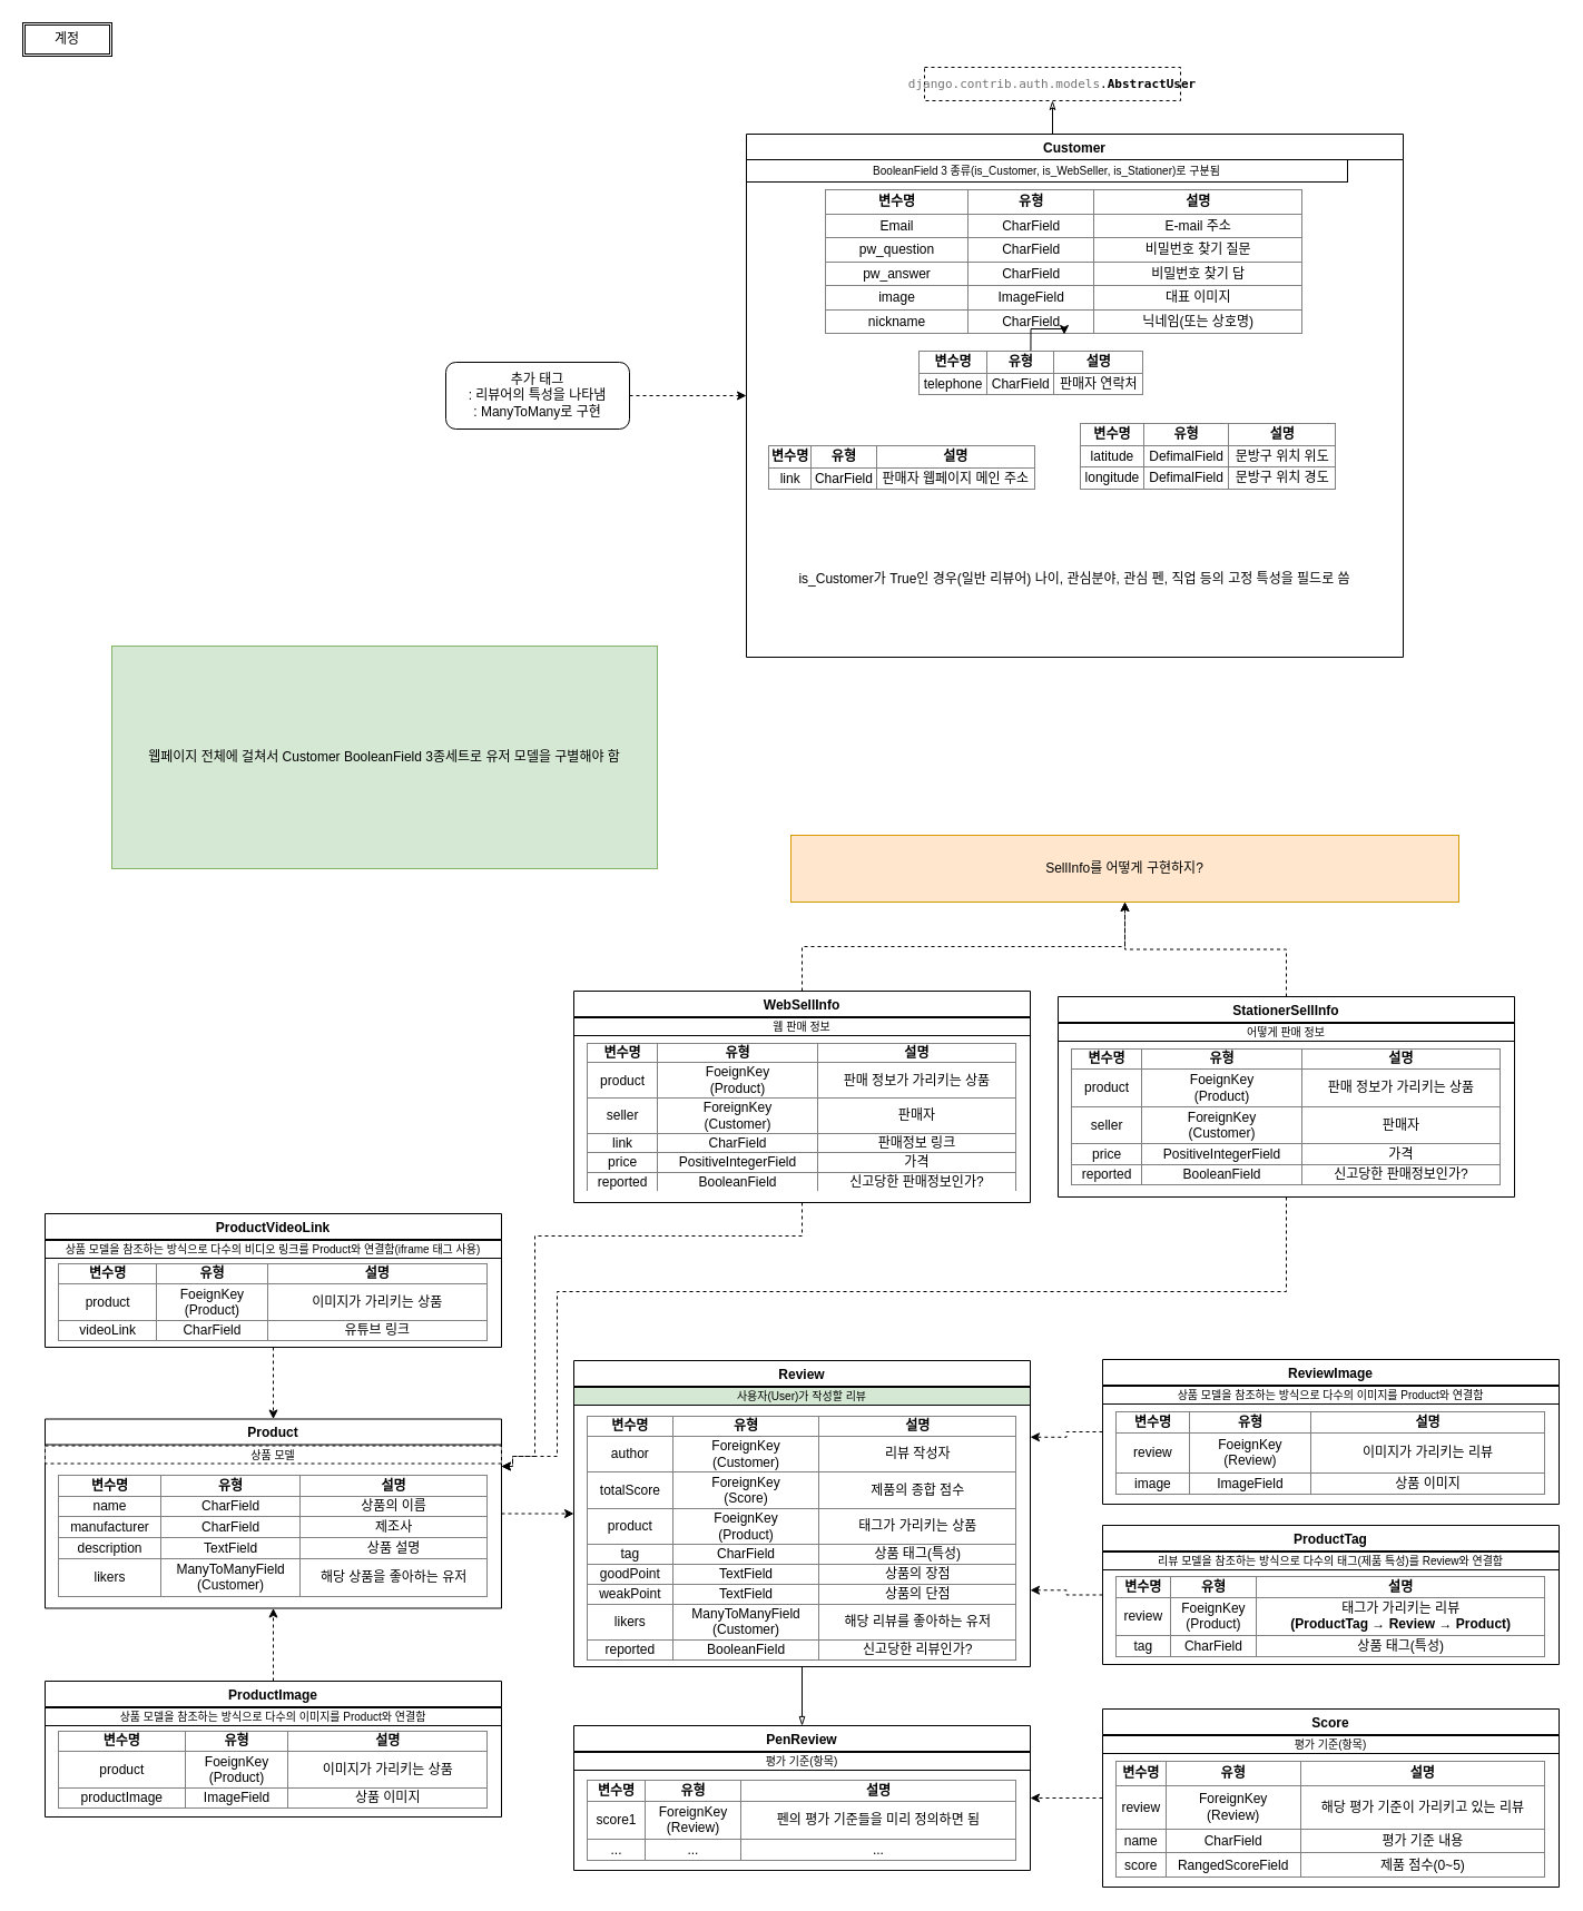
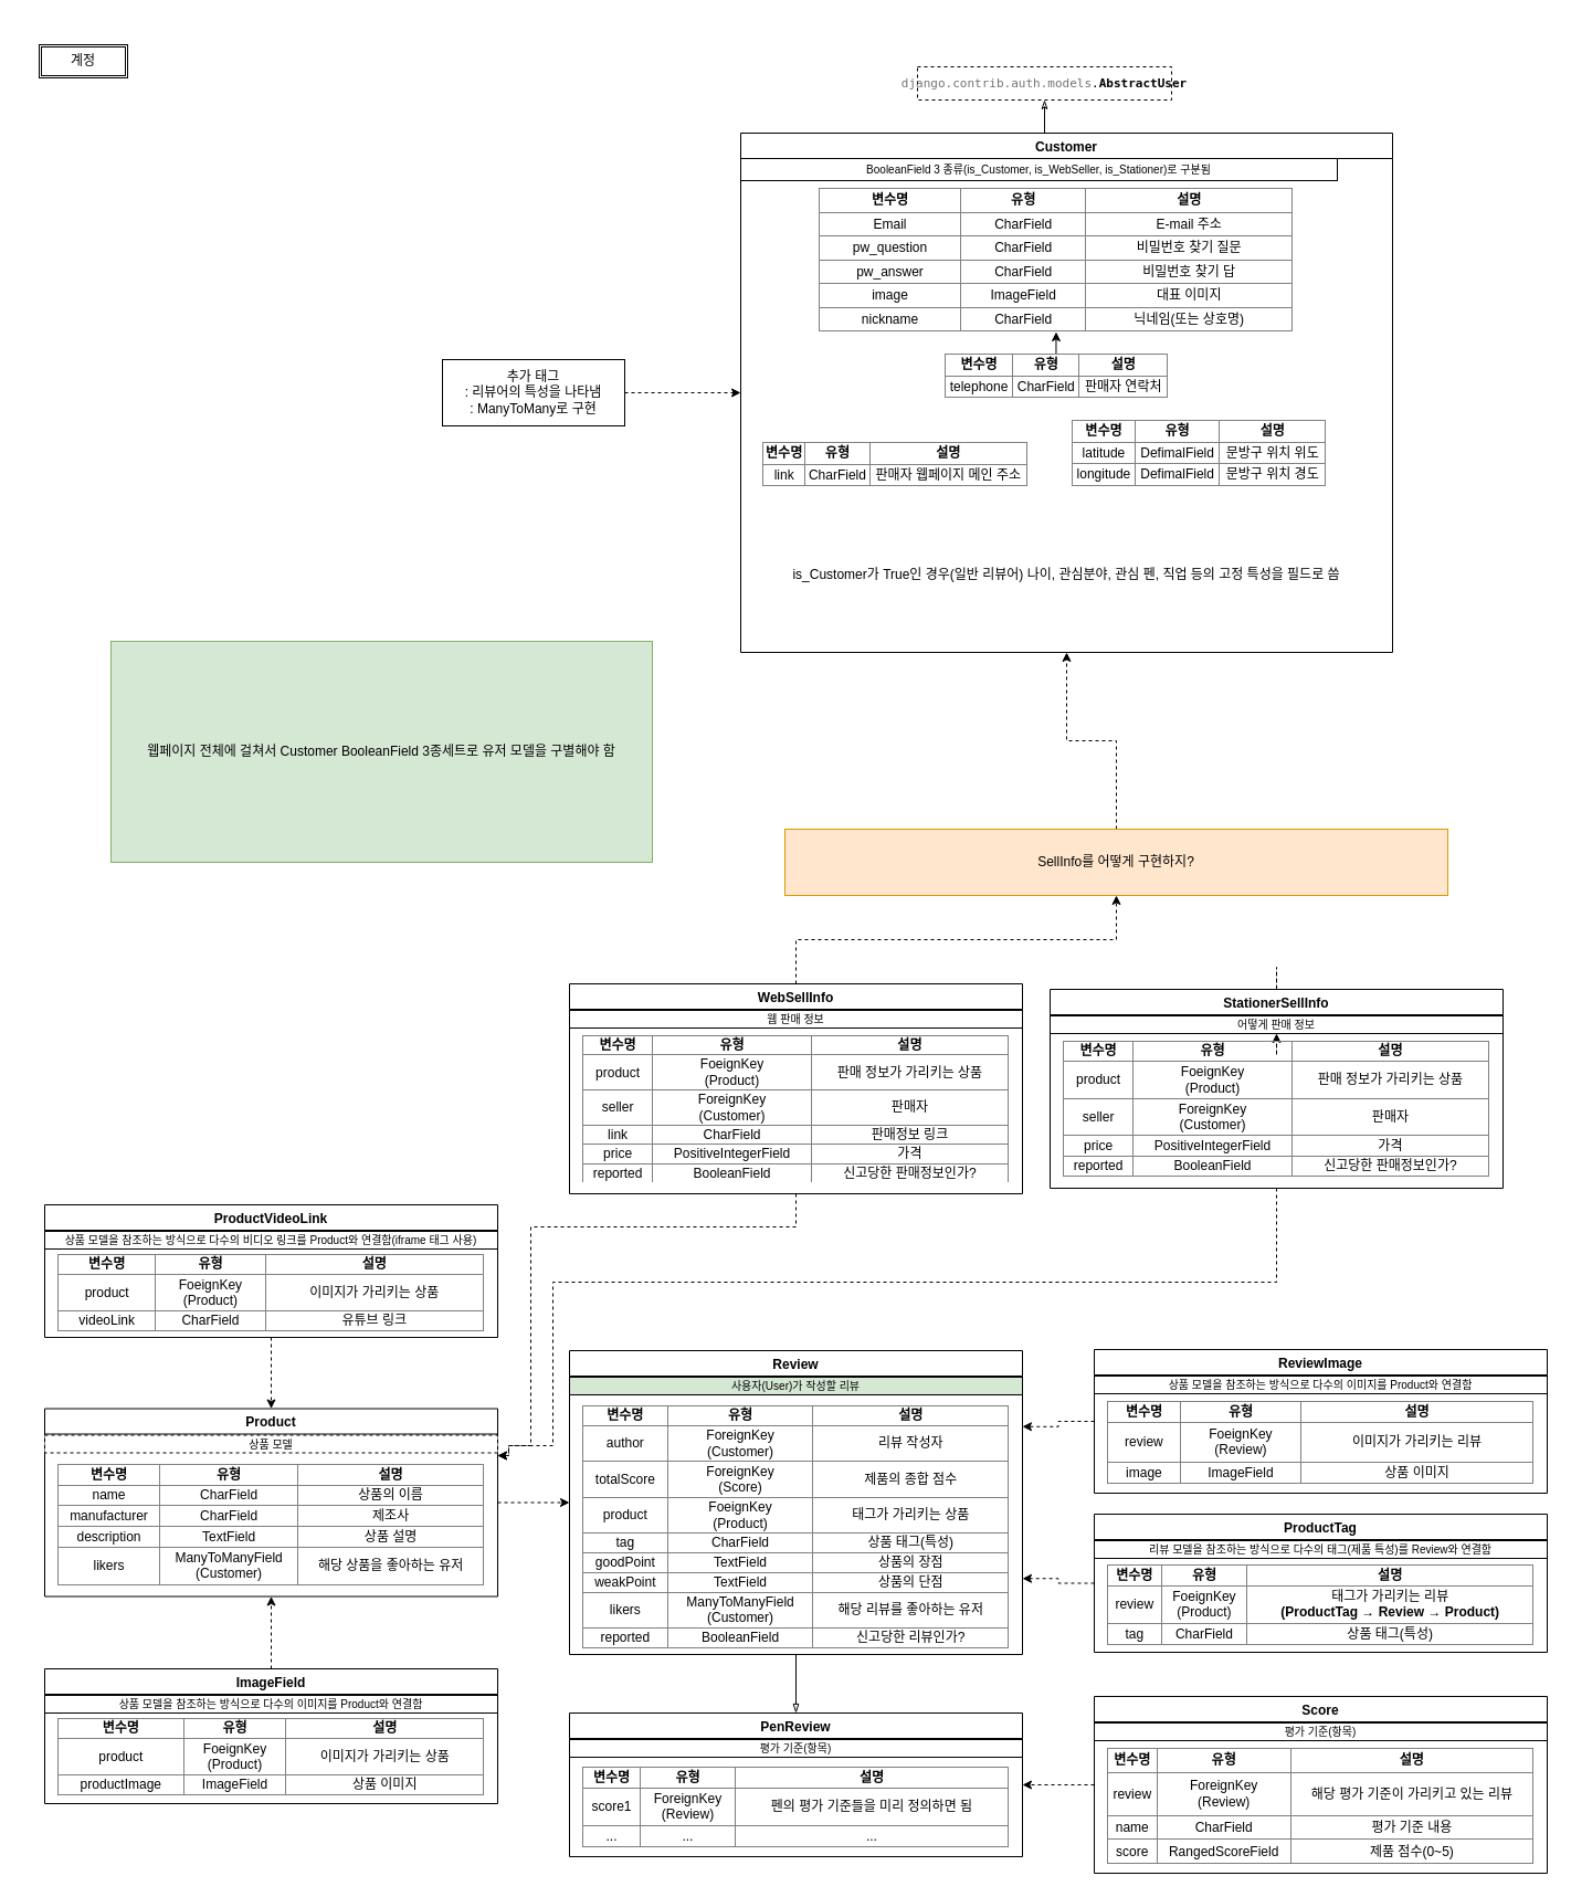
- <mxCell id="2" value="계정" style="shape=ext;double=1;rounded=0;whiteSpace=wrap;html=1;" parent="1" vertex="1"><mxGeometry width="80" height="30" as="geometry" x="20" y="20" /></mxCell>
+ <mxCell id="2" value="계정" style="shape=ext;double=1;rounded=0;whiteSpace=wrap;html=1;" parent="1" vertex="1"><mxGeometry x="35" y="40" width="80" height="30" as="geometry" /></mxCell>
- <mxCell id="10" value="&lt;table border=&quot;1&quot; width=&quot;100%&quot; style=&quot;width: 100% ; height: 100% ; border-collapse: collapse&quot;&gt;&lt;tbody&gt;&lt;tr&gt;&lt;td&gt;&lt;b&gt;변수명&lt;/b&gt;&lt;/td&gt;&lt;td&gt;&lt;b&gt;유형&lt;/b&gt;&lt;/td&gt;&lt;td&gt;&lt;b&gt;설명&lt;/b&gt;&lt;/td&gt;&lt;/tr&gt;&lt;tr&gt;&lt;td&gt;telephone&lt;/td&gt;&lt;td&gt;CharField&lt;/td&gt;&lt;td&gt;판매자 연락처&lt;/td&gt;&lt;/tr&gt;&lt;/tbody&gt;&lt;/table&gt;" style="text;html=1;strokeColor=none;fillColor=none;overflow=fill;align=center;" parent="6" vertex="1"><mxGeometry x="154.54" y="195" width="201.82" height="40" as="geometry" /></mxCell>
+ <mxCell id="10" value="&lt;table border=&quot;1&quot; width=&quot;100%&quot; style=&quot;width: 100% ; height: 100% ; border-collapse: collapse&quot;&gt;&lt;tbody&gt;&lt;tr&gt;&lt;td&gt;&lt;b&gt;변수명&lt;/b&gt;&lt;/td&gt;&lt;td&gt;&lt;b&gt;유형&lt;/b&gt;&lt;/td&gt;&lt;td&gt;&lt;b&gt;설명&lt;/b&gt;&lt;/td&gt;&lt;/tr&gt;&lt;tr&gt;&lt;td&gt;telephone&lt;/td&gt;&lt;td&gt;CharField&lt;/td&gt;&lt;td&gt;판매자 연락처&lt;/td&gt;&lt;/tr&gt;&lt;/tbody&gt;&lt;/table&gt;" style="text;html=1;strokeColor=none;fillColor=none;overflow=fill;align=center;" parent="6" vertex="1"><mxGeometry x="184.54" y="200" width="201.82" height="40" as="geometry" /></mxCell>
- <mxCell id="57" value="추가 태그&lt;br&gt;: 리뷰어의 특성을 나타냄&lt;br&gt;: ManyToMany로 구현" style="whiteSpace=wrap;html=1;rounded=1;" vertex="1" parent="1"><mxGeometry x="400" y="325" width="165" height="60" as="geometry" /></mxCell>
+ <mxCell id="57" value="추가 태그&lt;br&gt;: 리뷰어의 특성을 나타냄&lt;br&gt;: ManyToMany로 구현" style="rounded=0;whiteSpace=wrap;html=1;" vertex="1" parent="1"><mxGeometry x="400" y="325" width="165" height="60" as="geometry" /></mxCell>
+ <mxCell id="58" style="edgeStyle=orthogonalEdgeStyle;rounded=0;orthogonalLoop=1;jettySize=auto;html=1;exitX=0.5;exitY=0;exitDx=0;exitDy=0;entryX=0.5;entryY=1;entryDx=0;entryDy=0;dashed=1;" edge="1" parent="1" source="59" target="6"><mxGeometry relative="1" as="geometry" /></mxCell>
- <mxCell id="52" style="edgeStyle=orthogonalEdgeStyle;rounded=0;orthogonalLoop=1;jettySize=auto;html=1;exitX=0.5;exitY=0;exitDx=0;exitDy=0;entryX=0.5;entryY=1;entryDx=0;entryDy=0;dashed=1;" edge="1" parent="1" source="53" target="59"><mxGeometry relative="1" as="geometry" /></mxCell>
+ <mxCell id="52" style="edgeStyle=orthogonalEdgeStyle;rounded=0;orthogonalLoop=1;jettySize=auto;html=1;exitX=0.5;exitY=0;exitDx=0;exitDy=0;dashed=1;" edge="1" parent="1" source="53" target="54"><mxGeometry relative="1" as="geometry" /></mxCell>
- <mxCell id="19" value="ProductImage" style="swimlane;" parent="14" vertex="1"><mxGeometry y="255" width="410" height="122" as="geometry" /></mxCell>
+ <mxCell id="19" value="ImageField" style="swimlane;" parent="14" vertex="1"><mxGeometry y="255" width="410" height="122" as="geometry" /></mxCell>
